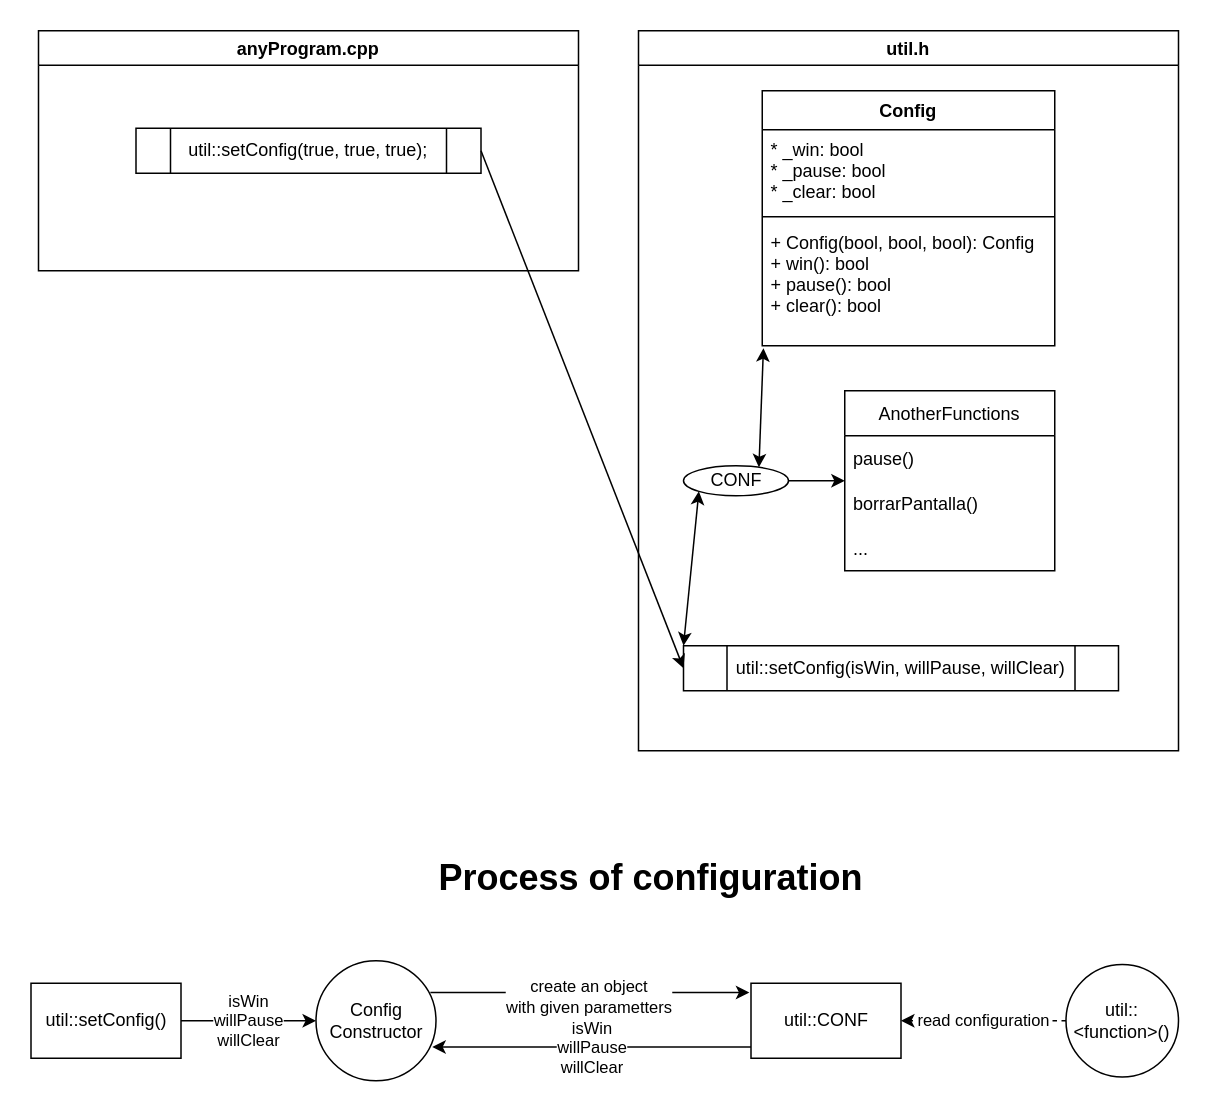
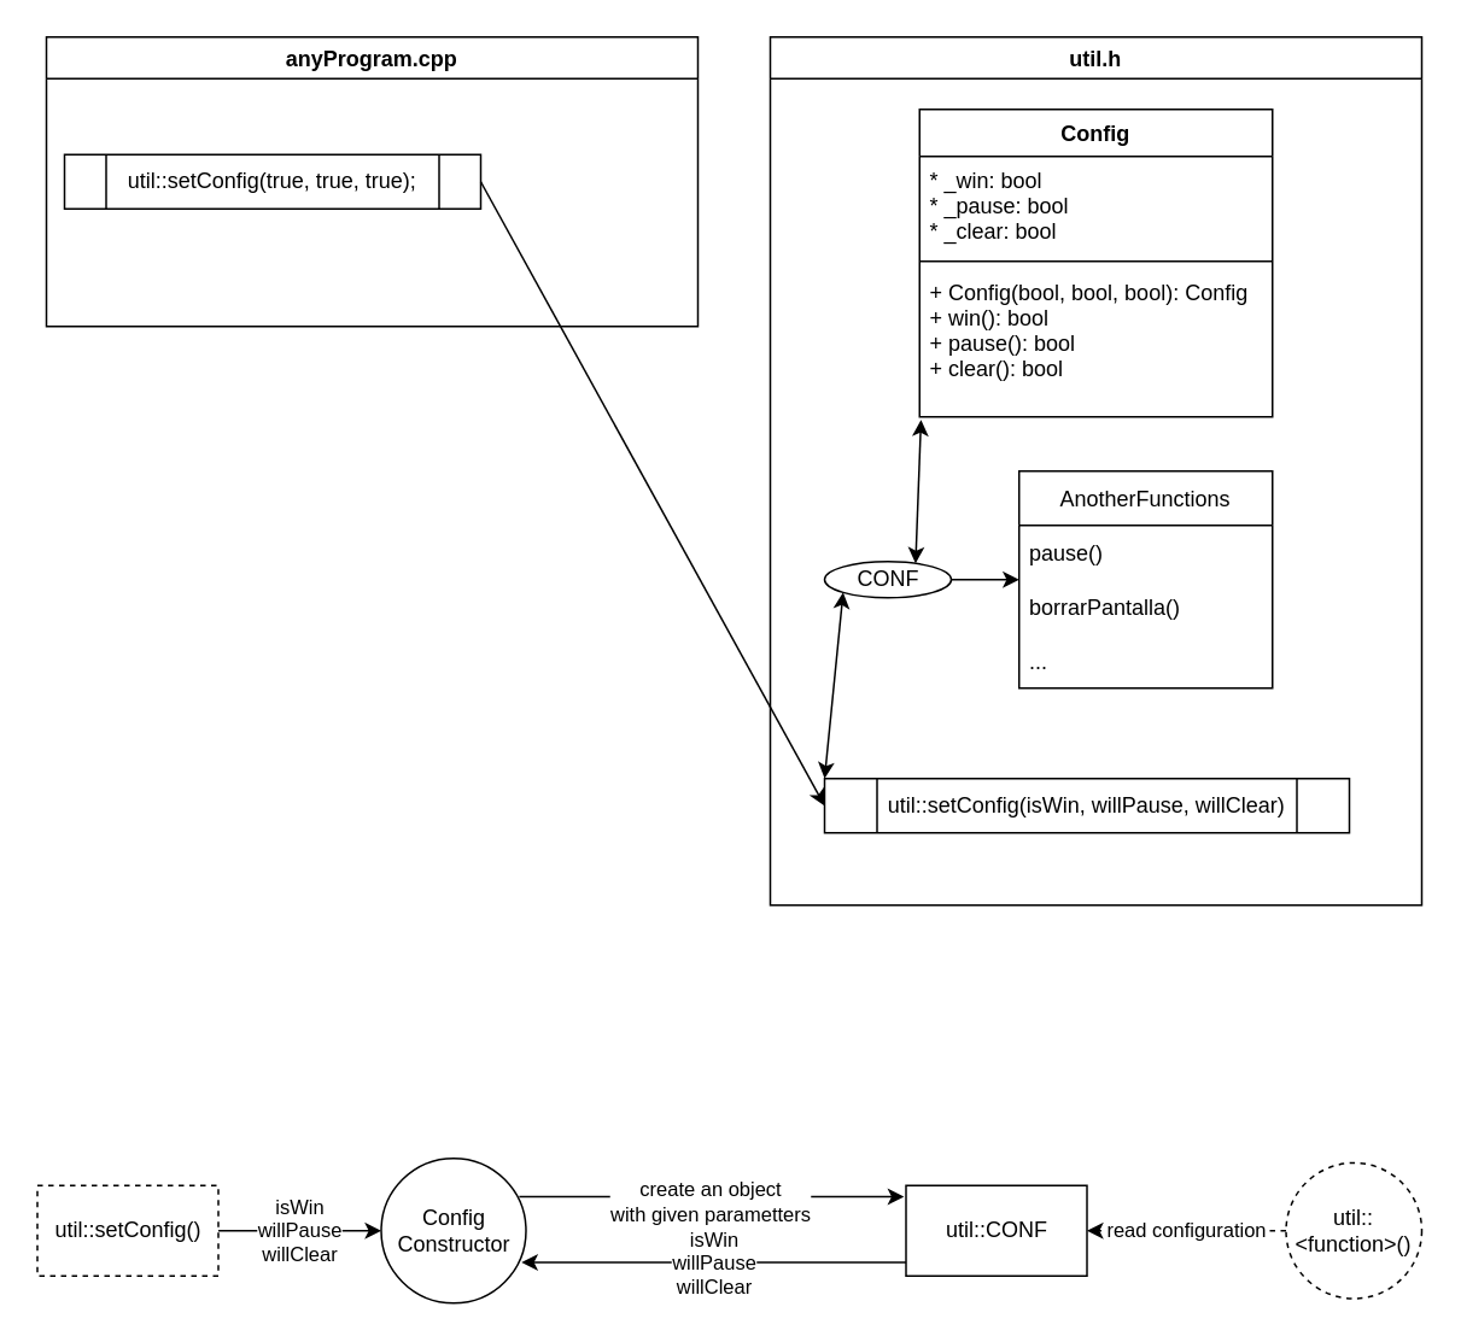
- <mxCell id="3" value="util::setConfig(true, true, true);" style="shape=process;whiteSpace=wrap;html=1;backgroundOutline=1;" parent="2" vertex="1"><mxGeometry x="65" y="65" width="230" height="30" as="geometry" /></mxCell>
+ <mxCell id="3" value="util::setConfig(true, true, true);" style="shape=process;whiteSpace=wrap;html=1;backgroundOutline=1;" parent="2" vertex="1"><mxGeometry x="10" y="65" width="230" height="30" as="geometry" /></mxCell>
- <mxCell id="19" value="Process of configuration" style="text;strokeColor=none;fillColor=none;html=1;fontSize=24;fontStyle=1;verticalAlign=middle;align=center;labelBackgroundColor=default;" parent="1" vertex="1"><mxGeometry x="103" y="560" width="660" height="50" as="geometry" /></mxCell>
- <mxCell id="24" value="util::setConfig()" style="html=1;dashed=0;whitespace=wrap;" parent="1" vertex="1"><mxGeometry x="20" y="655" width="100" height="50" as="geometry" /></mxCell>
+ <mxCell id="24" value="util::setConfig()" style="html=1;dashed=1;whitespace=wrap;" parent="1" vertex="1"><mxGeometry x="20" y="655" width="100" height="50" as="geometry" /></mxCell>
- <mxCell id="27" value="util::&amp;lt;function&amp;gt;()" style="ellipse;whiteSpace=wrap;html=1;aspect=fixed;" parent="1" vertex="1"><mxGeometry x="710" y="642.5" width="75" height="75" as="geometry" /></mxCell>
+ <mxCell id="27" value="util::&amp;lt;function&amp;gt;()" style="ellipse;whiteSpace=wrap;html=1;aspect=fixed;dashed=1;" parent="1" vertex="1"><mxGeometry x="710" y="642.5" width="75" height="75" as="geometry" /></mxCell>
